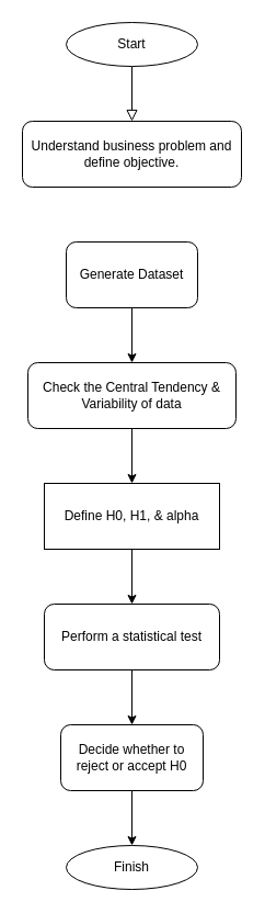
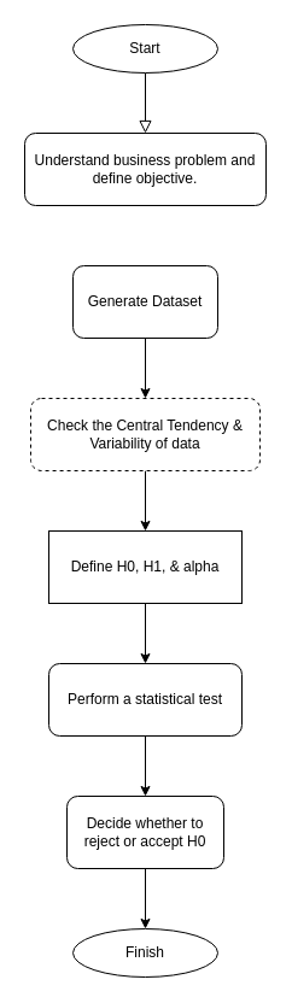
- <mxCell id="9" value="Check the Central Tendency &amp;amp; Variability of data" style="rounded=1;whiteSpace=wrap;html=1;" vertex="1" parent="1"><mxGeometry x="25" y="330" width="190" height="60" as="geometry" /></mxCell>
+ <mxCell id="9" value="Check the Central Tendency &amp;amp; Variability of data" style="rounded=1;whiteSpace=wrap;html=1;dashed=1;" vertex="1" parent="1"><mxGeometry x="25" y="330" width="190" height="60" as="geometry" /></mxCell>
